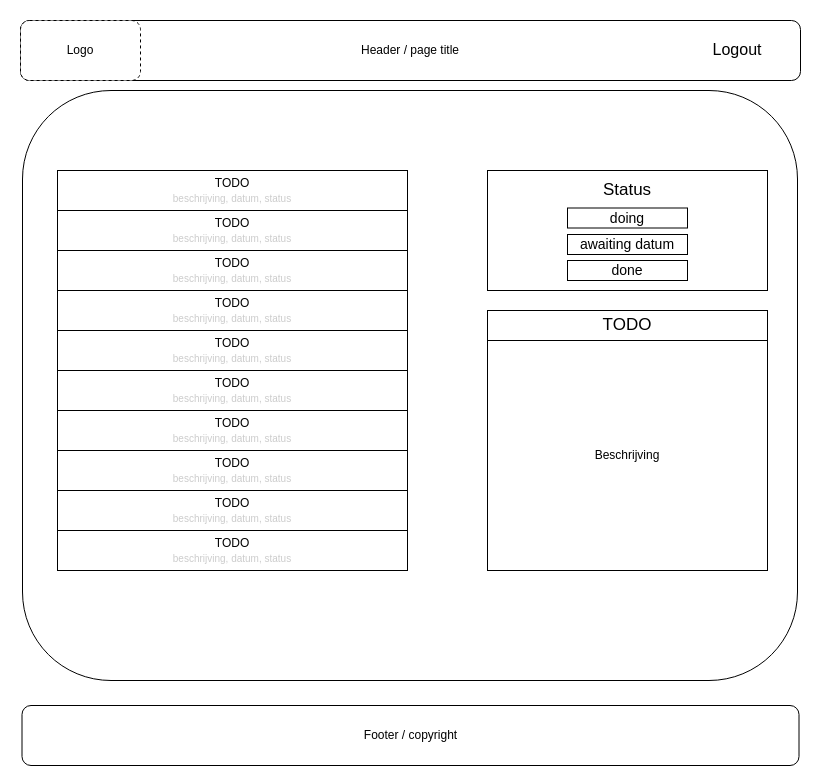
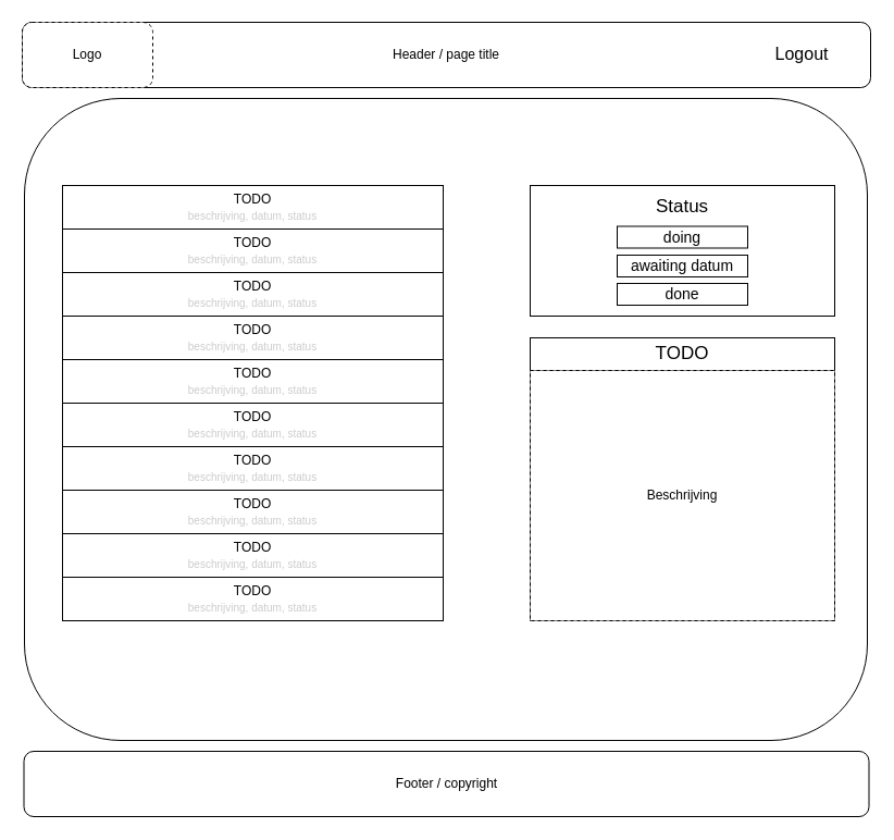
- <mxCell id="14" value="Beschrijving&lt;br&gt;" style="rounded=0;whiteSpace=wrap;html=1;shadow=0;glass=0;comic=0;align=center;" vertex="1" parent="1"><mxGeometry x="487" y="340" width="280" height="230" as="geometry" /></mxCell>
+ <mxCell id="14" value="Beschrijving&lt;br&gt;" style="rounded=0;whiteSpace=wrap;html=1;shadow=0;glass=0;comic=0;align=center;dashed=1;" vertex="1" parent="1"><mxGeometry x="487" y="340" width="280" height="230" as="geometry" /></mxCell>
- <mxCell id="5" value="Footer / copyright&lt;br&gt;" style="rounded=1;whiteSpace=wrap;html=1;" vertex="1" parent="1"><mxGeometry x="21.5" y="705" width="777" height="60" as="geometry" /></mxCell>
+ <mxCell id="5" value="Footer / copyright&lt;br&gt;" style="rounded=1;whiteSpace=wrap;html=1;" vertex="1" parent="1"><mxGeometry x="21.5" y="690" width="777" height="60" as="geometry" /></mxCell>
